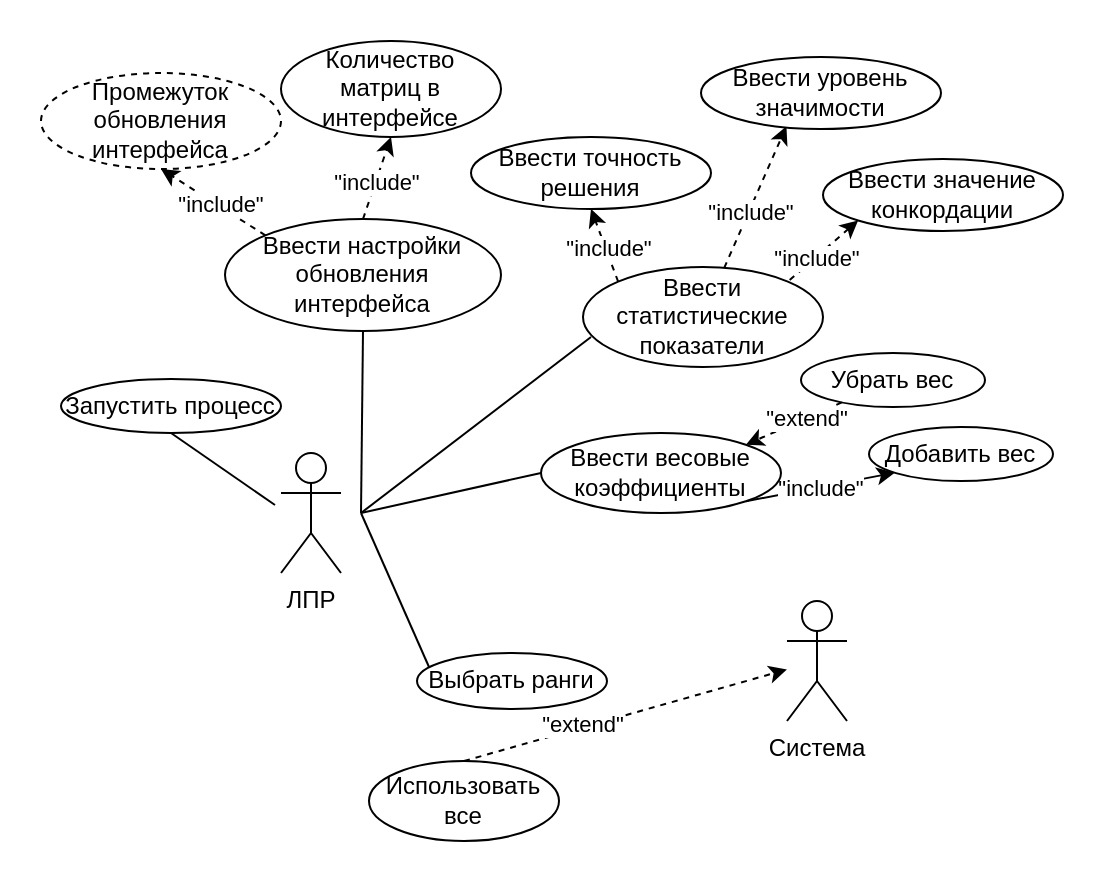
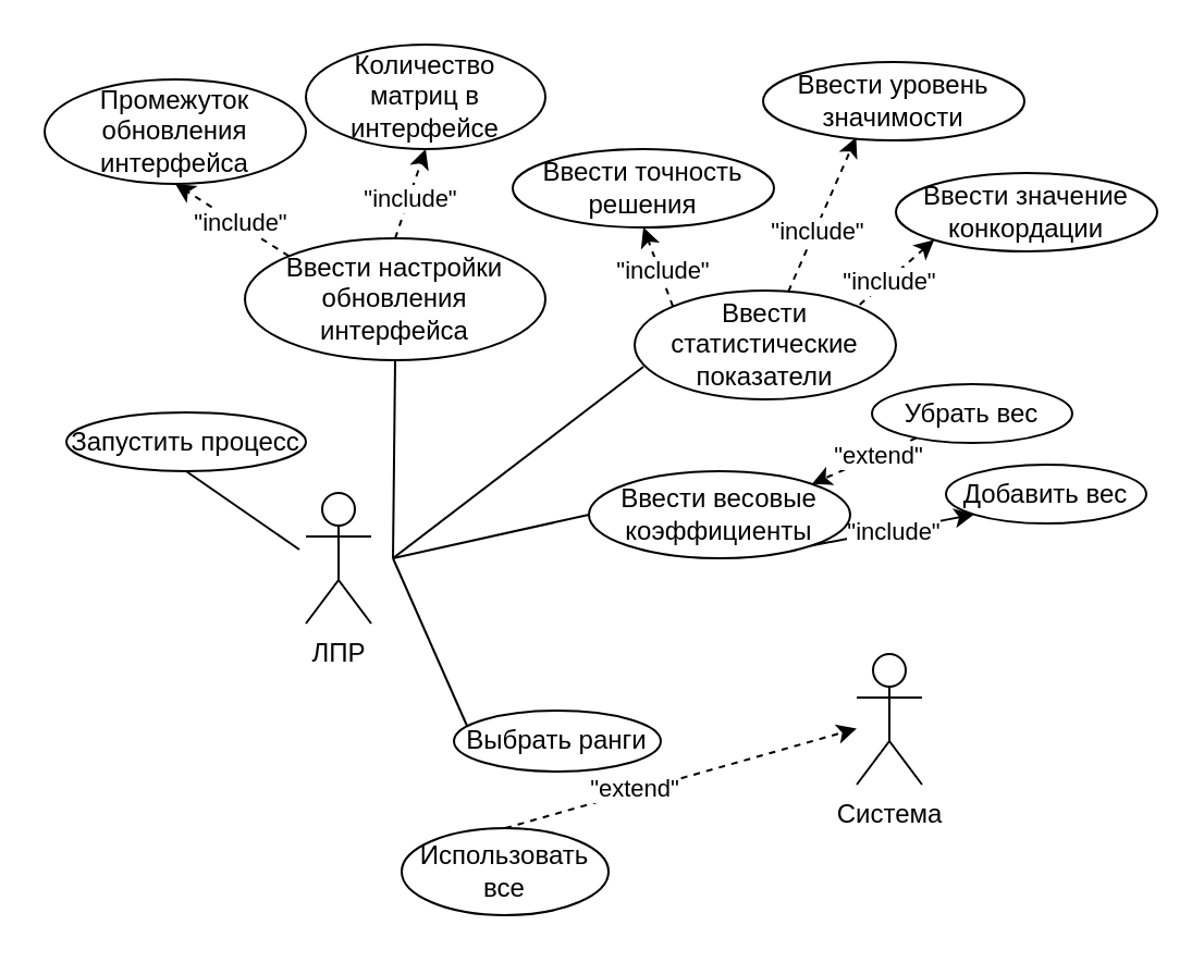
- <mxCell id="25" value="Промежуток обновления&lt;br&gt;интерфейса" style="ellipse;whiteSpace=wrap;html=1;dashed=1;" vertex="1" parent="1"><mxGeometry x="20" y="36" width="120" height="48" as="geometry" /></mxCell>
+ <mxCell id="25" value="Промежуток обновления&lt;br&gt;интерфейса" style="ellipse;whiteSpace=wrap;html=1;" vertex="1" parent="1"><mxGeometry x="20" y="36" width="120" height="48" as="geometry" /></mxCell>
